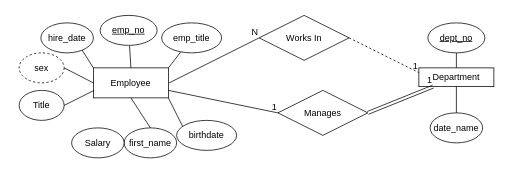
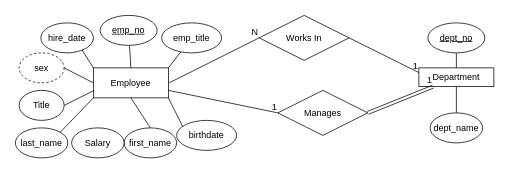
- <mxCell id="25" value="" style="endArrow=none;html=1;rounded=0;exitX=1;exitY=0.5;exitDx=0;exitDy=0;entryX=0;entryY=0.25;entryDx=0;entryDy=0;dashed=1;" edge="1" parent="1" source="22" target="19"><mxGeometry relative="1" as="geometry"><mxPoint x="445" y="150" as="sourcePoint" /><mxPoint x="605" y="150" as="targetPoint" /></mxGeometry></mxCell>
+ <mxCell id="25" value="" style="endArrow=none;html=1;rounded=0;exitX=1;exitY=0.5;exitDx=0;exitDy=0;entryX=0;entryY=0.25;entryDx=0;entryDy=0;" edge="1" parent="1" source="22" target="19"><mxGeometry relative="1" as="geometry"><mxPoint x="445" y="150" as="sourcePoint" /><mxPoint x="605" y="150" as="targetPoint" /></mxGeometry></mxCell>
+ <mxCell id="7" value="" style="endArrow=none;html=1;rounded=0;exitX=0;exitY=1;exitDx=0;exitDy=0;entryX=1;entryY=0;entryDx=0;entryDy=0;" edge="1" parent="1" source="2" target="10"><mxGeometry width="50" height="50" relative="1" as="geometry"><mxPoint x="159" y="140" as="sourcePoint" /><mxPoint x="105" y="170" as="targetPoint" /></mxGeometry></mxCell>
- <mxCell id="28" value="date_name" style="ellipse;whiteSpace=wrap;html=1;align=center;" vertex="1" parent="1"><mxGeometry x="573" y="150" width="70" height="40" as="geometry" /></mxCell>
+ <mxCell id="28" value="dept_name" style="ellipse;whiteSpace=wrap;html=1;align=center;" vertex="1" parent="1"><mxGeometry x="573" y="150" width="70" height="40" as="geometry" /></mxCell>
+ <mxCell id="10" value="last_name" style="ellipse;whiteSpace=wrap;html=1;align=center;" vertex="1" parent="1"><mxGeometry x="20" y="170" width="70" height="40" as="geometry" /></mxCell>
